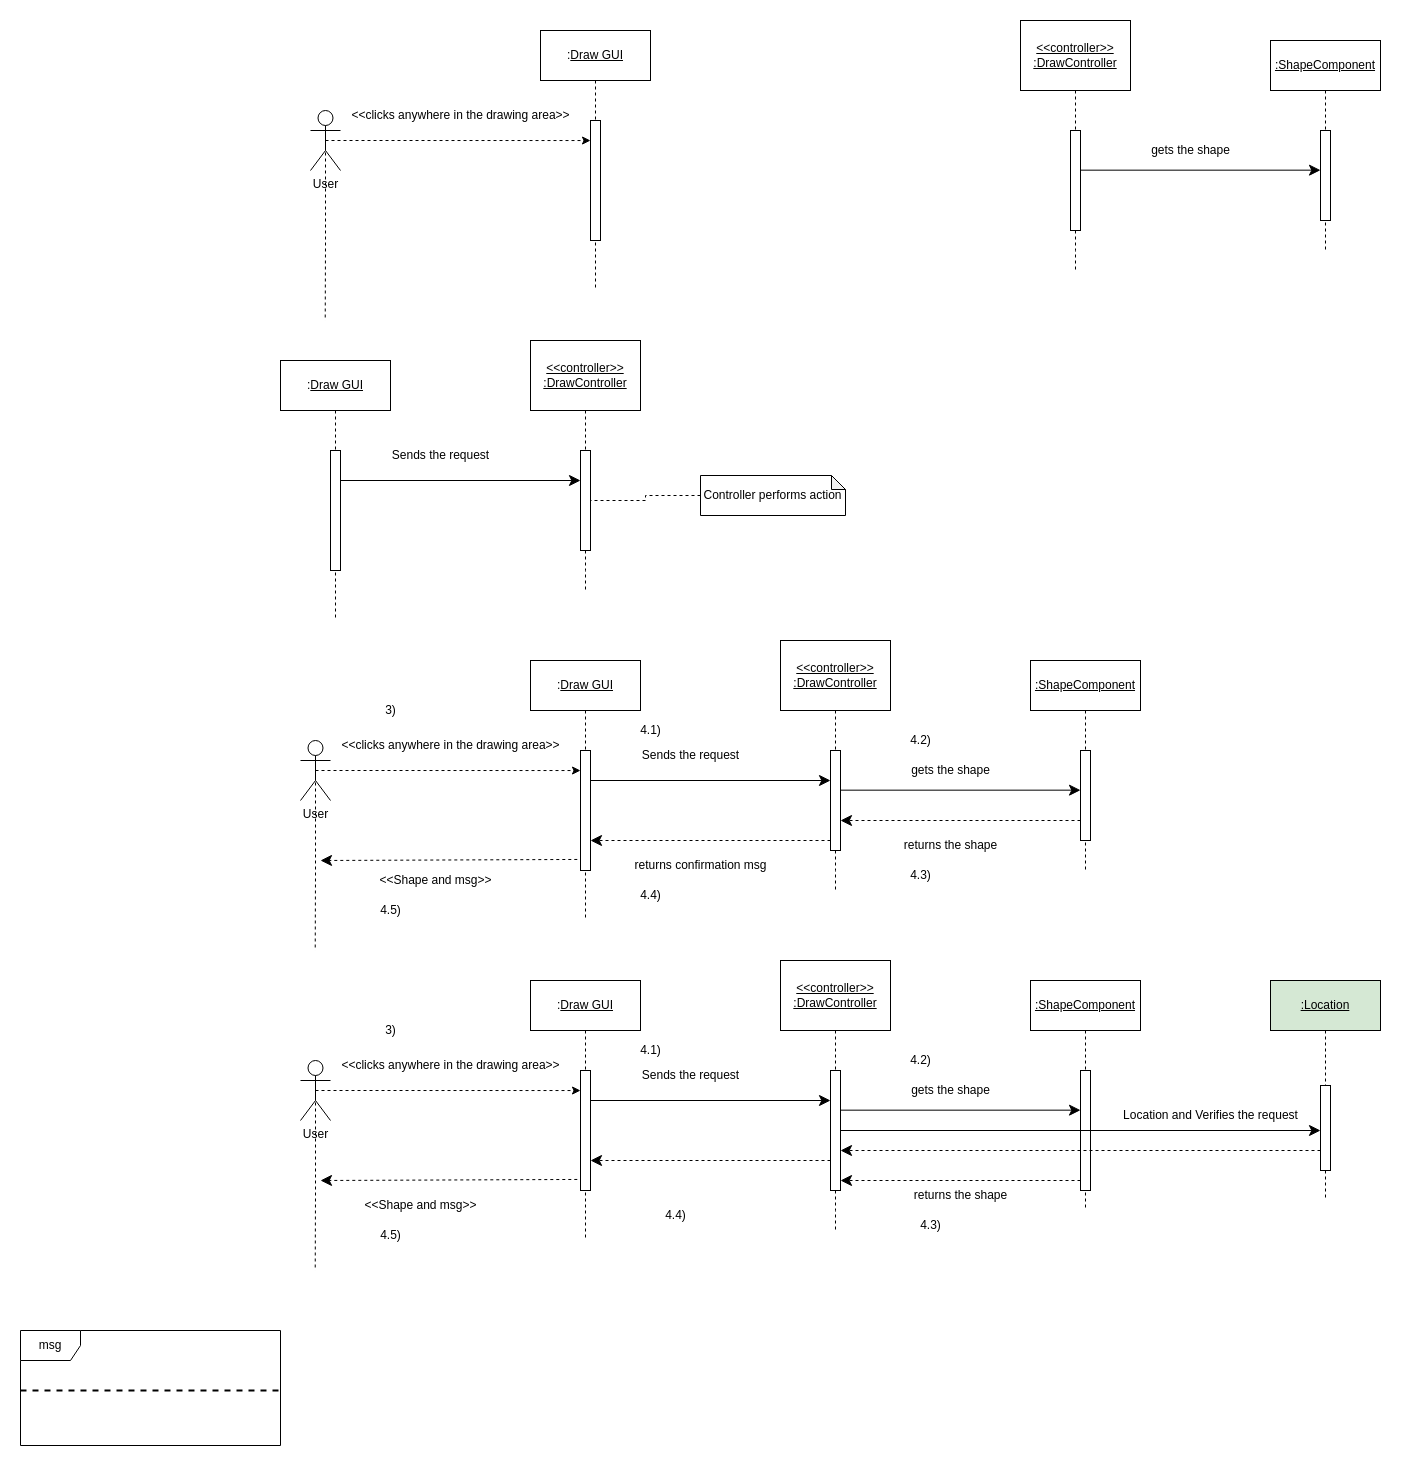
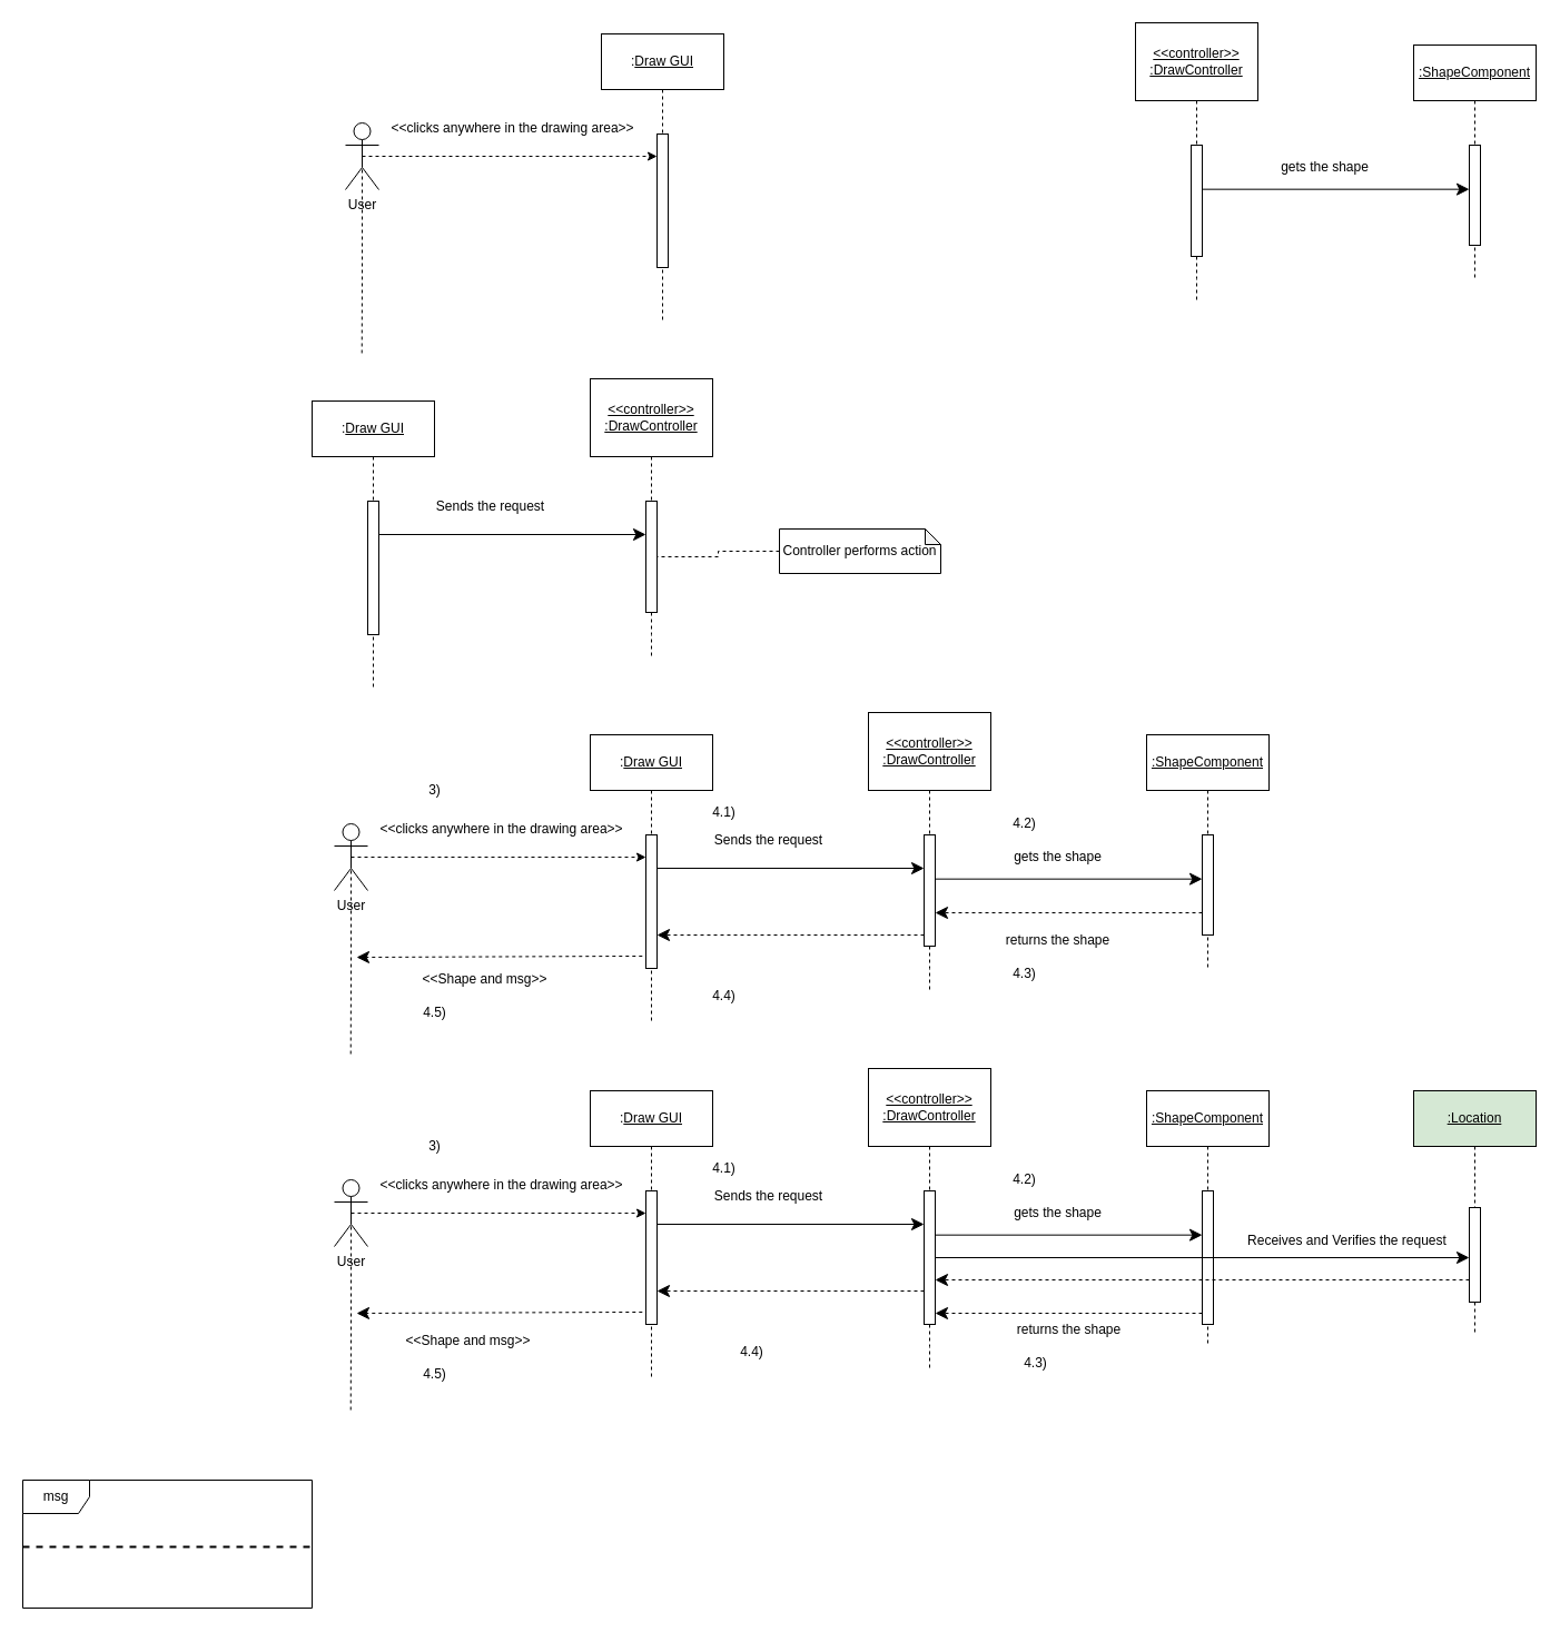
- <mxCell id="25" value="returns confirmation msg" style="text;html=1;align=center;verticalAlign=middle;resizable=0;points=[];autosize=1;strokeColor=none;fillColor=none;" parent="1" vertex="1"><mxGeometry x="620" y="850" width="160" height="30" as="geometry" /></mxCell>
- <mxCell id="93" value="Location and Verifies the request" style="text;html=1;align=center;verticalAlign=middle;resizable=0;points=[];autosize=1;strokeColor=none;fillColor=none;" vertex="1" parent="1"><mxGeometry x="1110" y="1100" width="200" height="30" as="geometry" /></mxCell>
+ <mxCell id="93" value="Receives and Verifies the request" style="text;html=1;align=center;verticalAlign=middle;resizable=0;points=[];autosize=1;strokeColor=none;fillColor=none;" vertex="1" parent="1"><mxGeometry x="1110" y="1100" width="200" height="30" as="geometry" /></mxCell>
